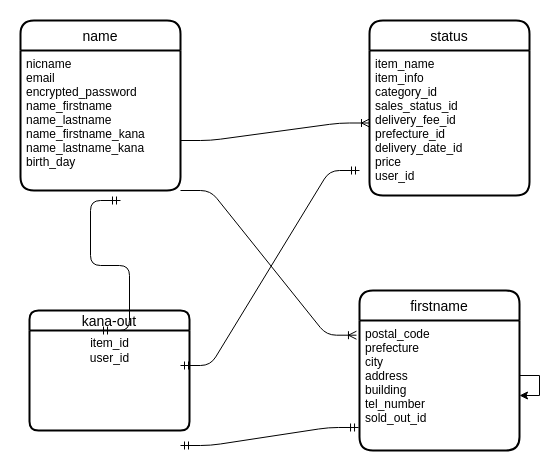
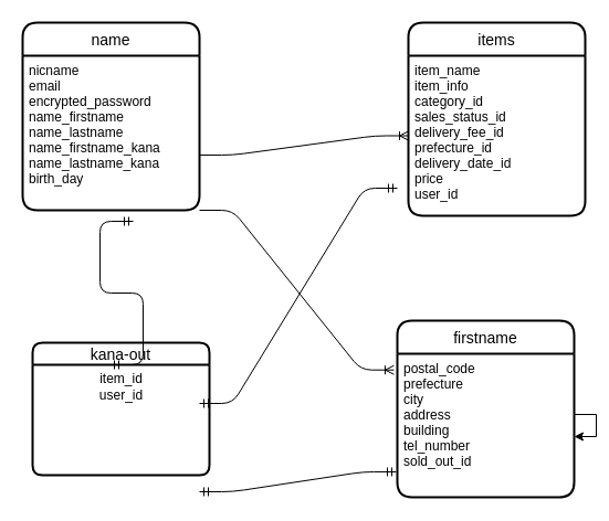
- <mxCell id="4" value="status" style="swimlane;childLayout=stackLayout;horizontal=1;startSize=30;horizontalStack=0;rounded=1;fontSize=14;fontStyle=0;strokeWidth=2;resizeParent=0;resizeLast=1;shadow=0;dashed=0;align=center;" parent="1" vertex="1"><mxGeometry x="369" y="20" width="160" height="175" as="geometry" /></mxCell>
+ <mxCell id="4" value="items" style="swimlane;childLayout=stackLayout;horizontal=1;startSize=30;horizontalStack=0;rounded=1;fontSize=14;fontStyle=0;strokeWidth=2;resizeParent=0;resizeLast=1;shadow=0;dashed=0;align=center;" parent="1" vertex="1"><mxGeometry x="369" y="20" width="160" height="175" as="geometry" /></mxCell>
